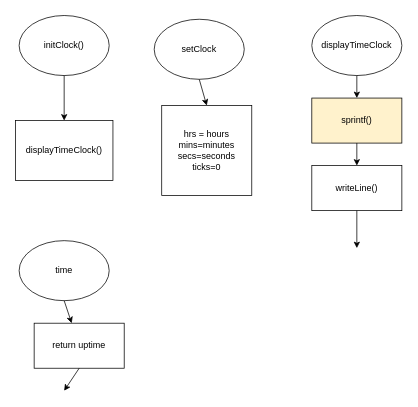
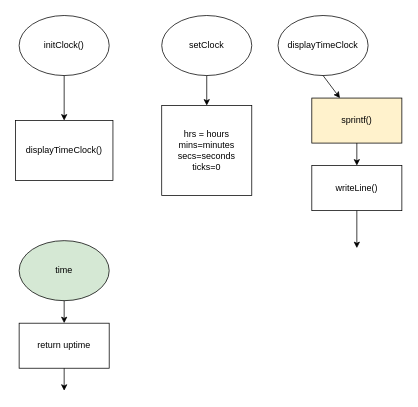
- <mxCell id="12" value="displayTimeClock" style="ellipse;whiteSpace=wrap;html=1;" parent="1" vertex="1"><mxGeometry x="415" y="20" width="120" height="80" as="geometry" /></mxCell>
+ <mxCell id="12" value="displayTimeClock" style="ellipse;whiteSpace=wrap;html=1;" parent="1" vertex="1"><mxGeometry x="370" y="20" width="120" height="80" as="geometry" /></mxCell>
- <mxCell id="3" value="setClock" style="ellipse;whiteSpace=wrap;html=1;" parent="1" vertex="1"><mxGeometry x="205" y="25" width="120" height="80" as="geometry" /></mxCell>
+ <mxCell id="3" value="setClock" style="ellipse;whiteSpace=wrap;html=1;" parent="1" vertex="1"><mxGeometry x="215" y="20" width="120" height="80" as="geometry" /></mxCell>
- <mxCell id="4" value="time" style="ellipse;whiteSpace=wrap;html=1;" parent="1" vertex="1"><mxGeometry x="25" y="320" width="120" height="80" as="geometry" /></mxCell>
+ <mxCell id="4" value="time" style="ellipse;whiteSpace=wrap;html=1;fillColor=#d5e8d4;" parent="1" vertex="1"><mxGeometry x="25" y="320" width="120" height="80" as="geometry" /></mxCell>
- <mxCell id="8" value="return uptime" style="rounded=0;whiteSpace=wrap;html=1;" parent="1" vertex="1"><mxGeometry x="45" y="430" width="120" height="60" as="geometry" /></mxCell>
+ <mxCell id="8" value="return uptime" style="rounded=0;whiteSpace=wrap;html=1;" parent="1" vertex="1"><mxGeometry x="25" y="430" width="120" height="60" as="geometry" /></mxCell>
